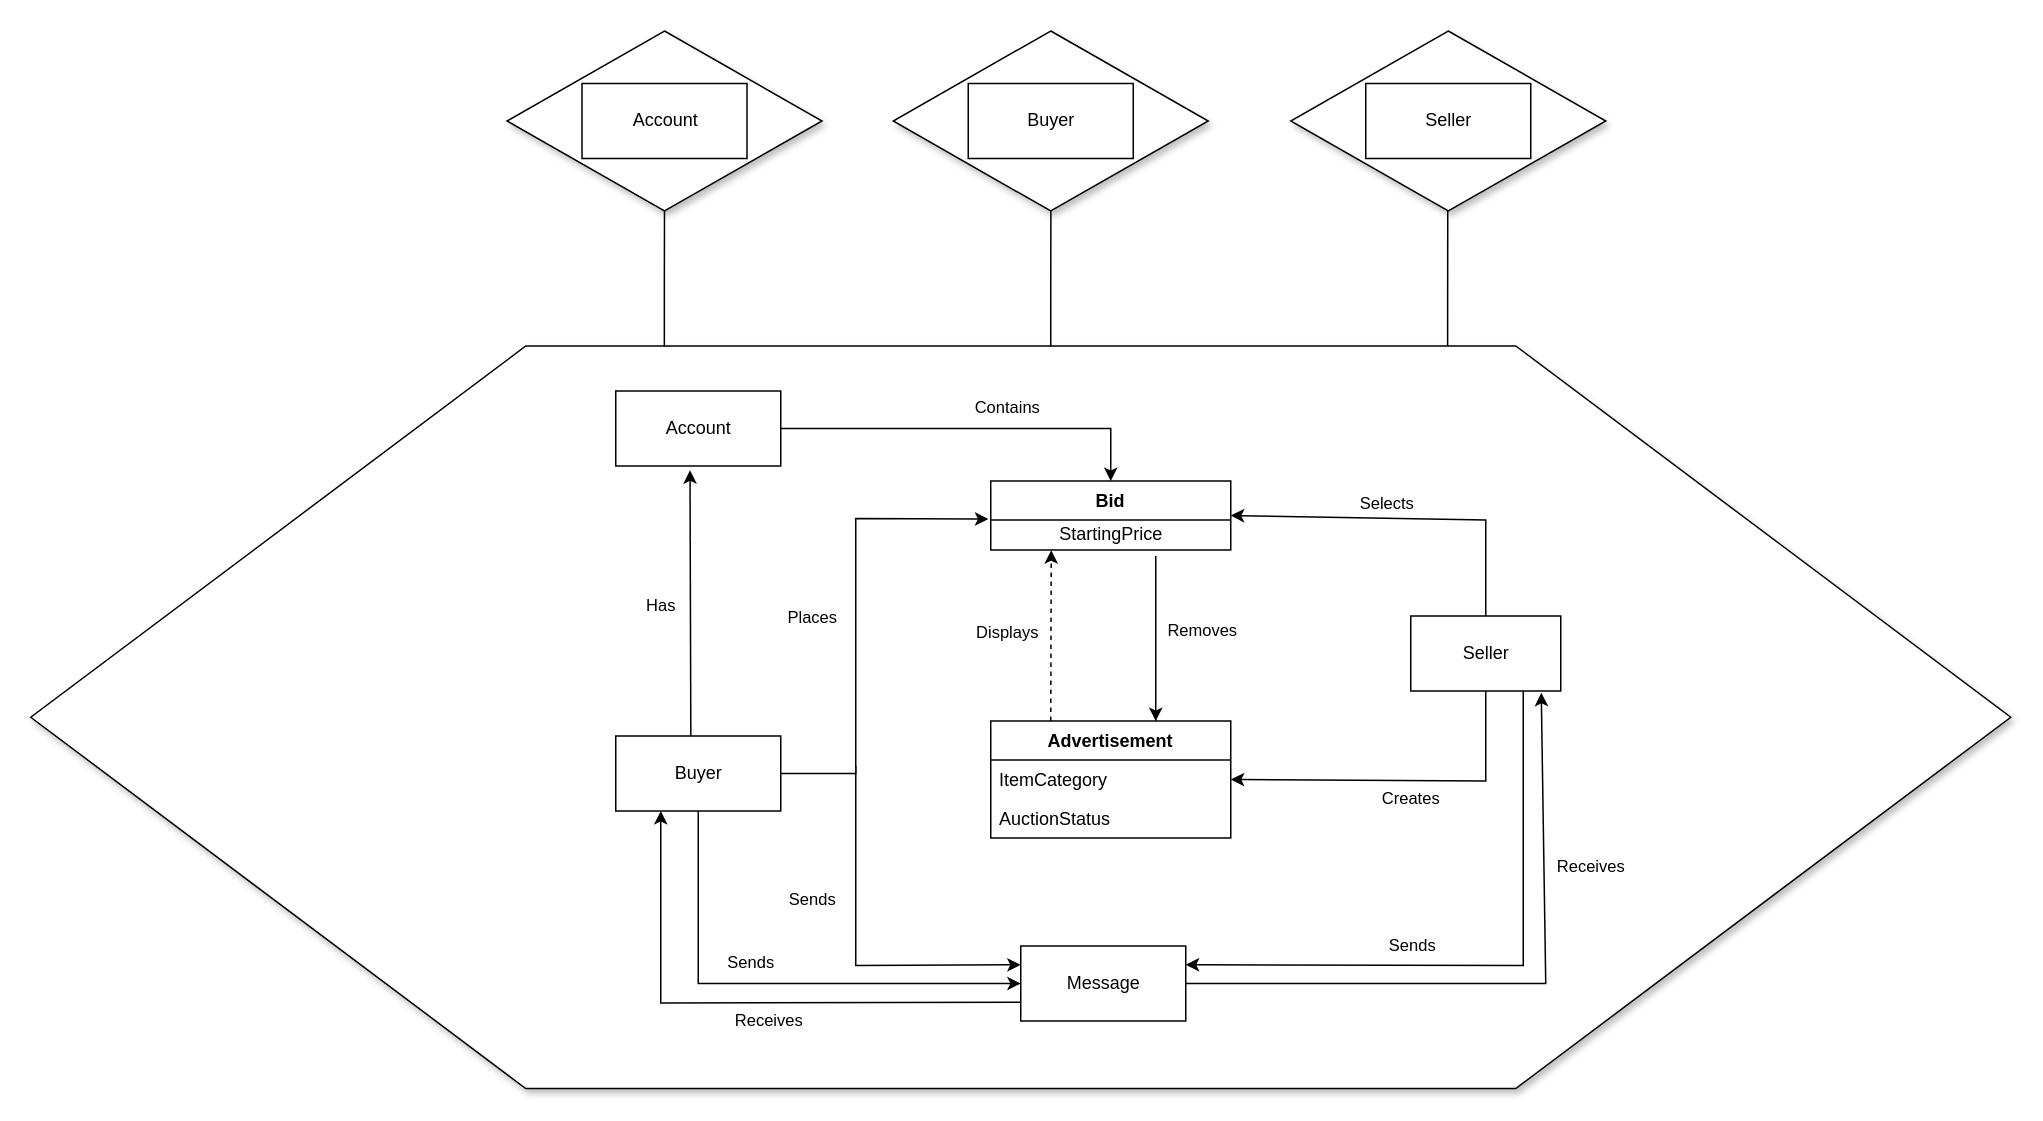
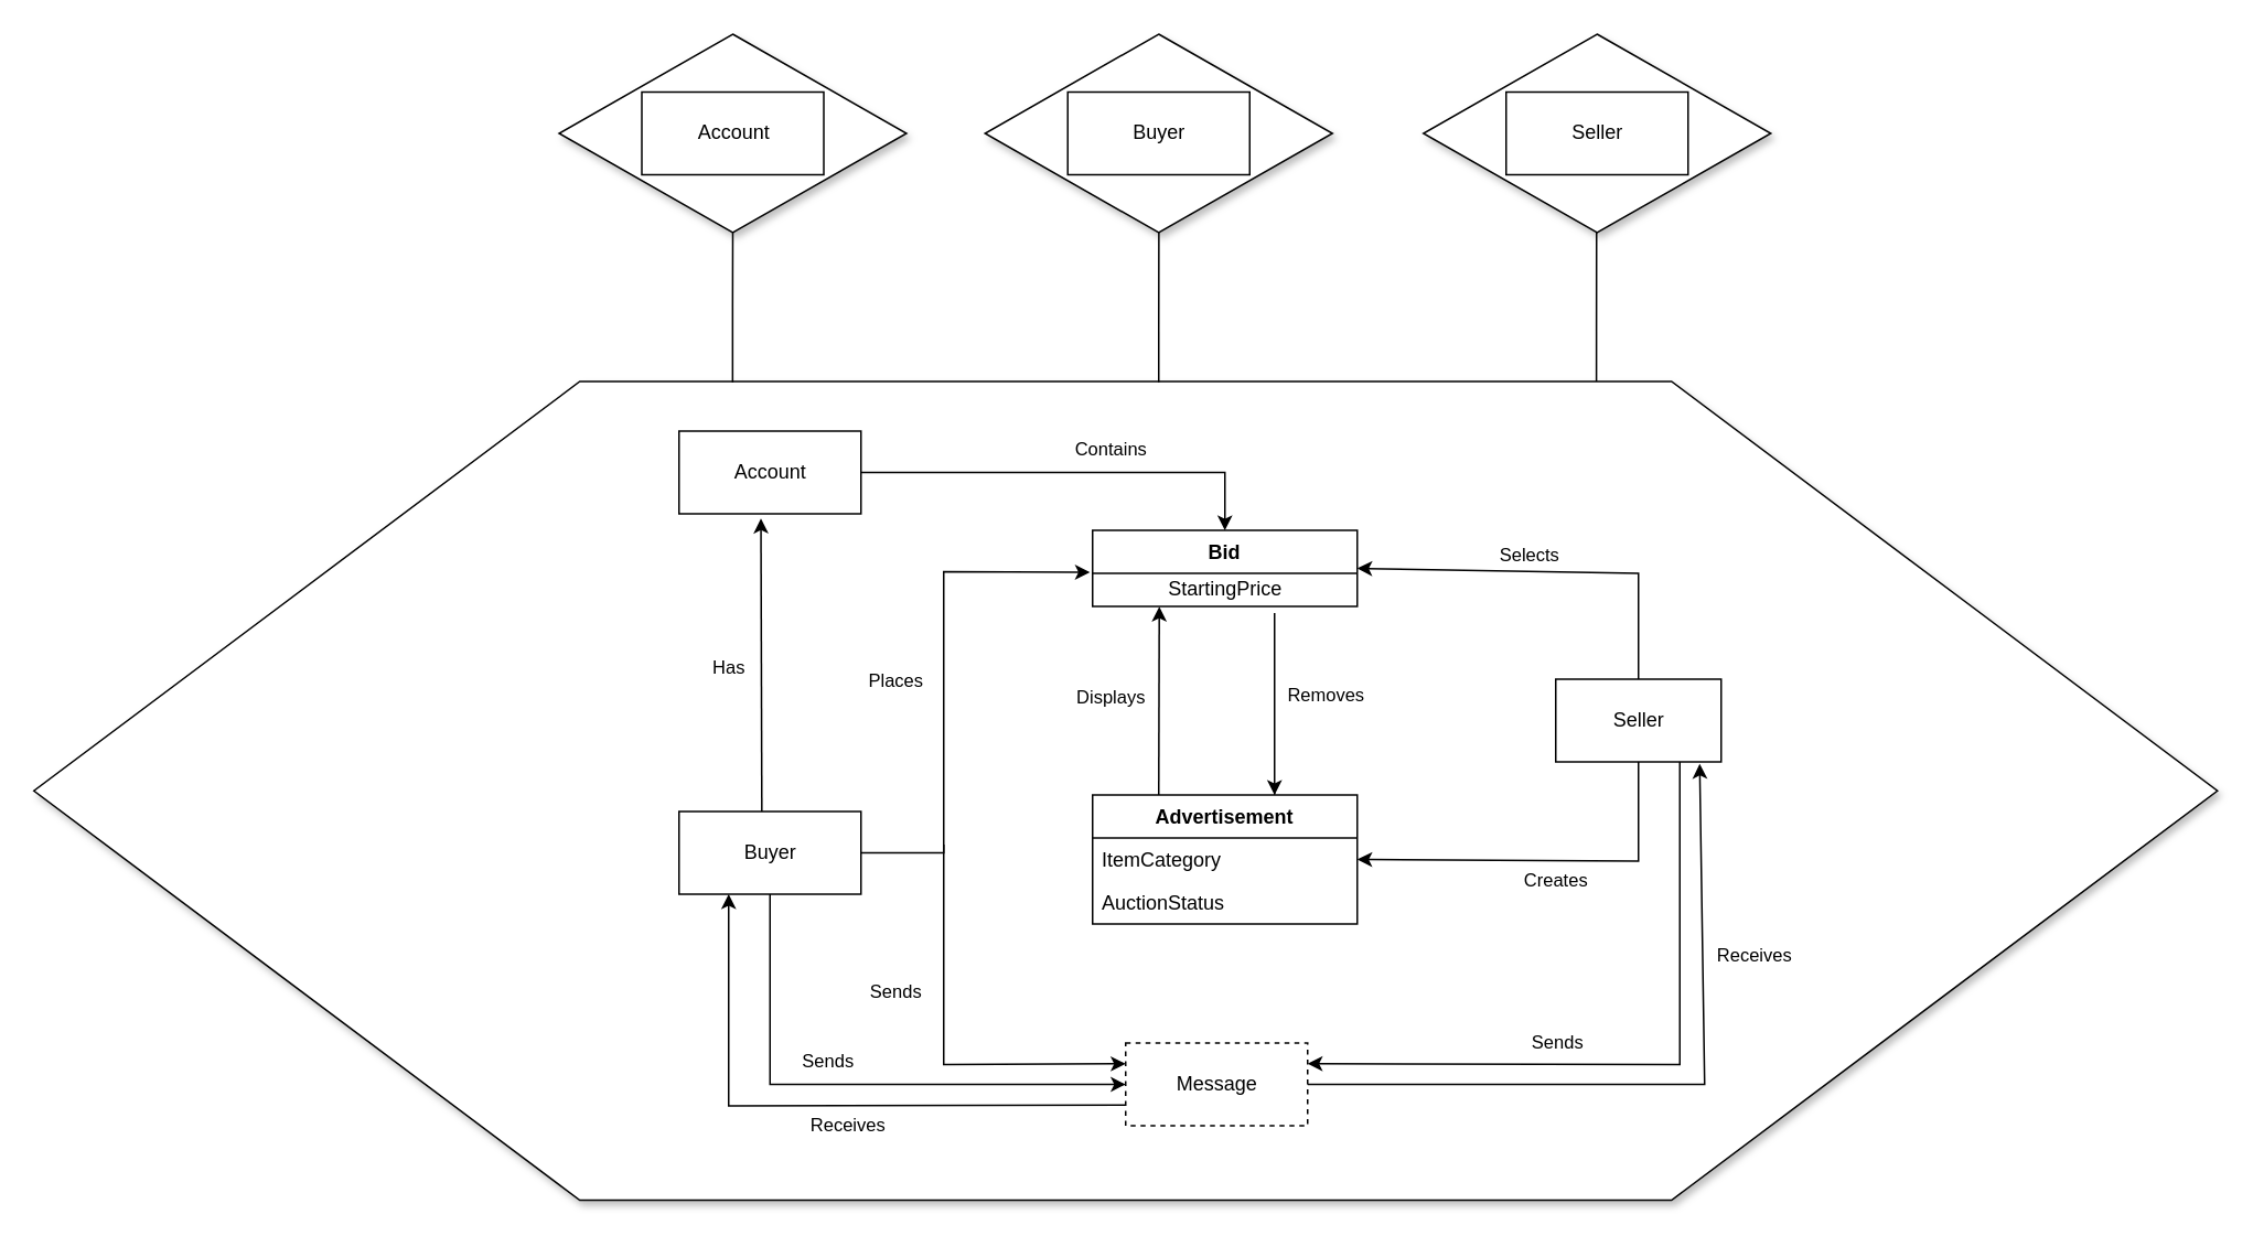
- <mxCell id="15" value="" style="endArrow=classic;html=1;rounded=0;entryX=0.252;entryY=1.008;entryDx=0;entryDy=0;exitX=0.25;exitY=0;exitDx=0;exitDy=0;entryPerimeter=0;dashed=1;" edge="1" parent="1" source="12" target="7"><mxGeometry width="50" height="50" relative="1" as="geometry"><mxPoint x="540" y="250" as="sourcePoint" /><mxPoint x="740" y="420" as="targetPoint" /></mxGeometry></mxCell>
+ <mxCell id="15" value="" style="endArrow=classic;html=1;rounded=0;entryX=0.252;entryY=1.008;entryDx=0;entryDy=0;exitX=0.25;exitY=0;exitDx=0;exitDy=0;entryPerimeter=0;" edge="1" parent="1" source="12" target="7"><mxGeometry width="50" height="50" relative="1" as="geometry"><mxPoint x="540" y="250" as="sourcePoint" /><mxPoint x="740" y="420" as="targetPoint" /></mxGeometry></mxCell>
- <mxCell id="5" value="Message" style="html=1;" vertex="1" parent="1"><mxGeometry x="680" y="630" width="110" height="50" as="geometry" /></mxCell>
+ <mxCell id="5" value="Message" style="html=1;dashed=1;" vertex="1" parent="1"><mxGeometry x="680" y="630" width="110" height="50" as="geometry" /></mxCell>
